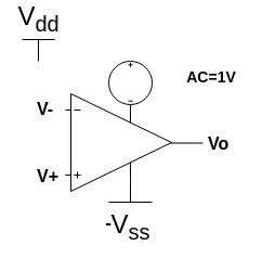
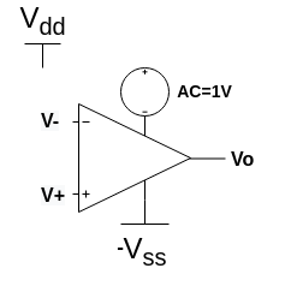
- <mxCell id="6" value="&lt;b style=&quot;font-size: 14px&quot;&gt;&lt;br&gt;AC=&lt;/b&gt;&lt;b style=&quot;font-size: 14px&quot;&gt;1V&lt;/b&gt;" style="text;html=1;strokeColor=none;fillColor=none;align=center;verticalAlign=middle;whiteSpace=wrap;rounded=0;" vertex="1" parent="1"><mxGeometry x="175" y="40" width="40" height="12" as="geometry" /></mxCell>
+ <mxCell id="6" value="&lt;b style=&quot;font-size: 14px&quot;&gt;&lt;br&gt;AC=&lt;/b&gt;&lt;b style=&quot;font-size: 14px&quot;&gt;1V&lt;/b&gt;" style="text;html=1;strokeColor=none;fillColor=none;align=center;verticalAlign=middle;whiteSpace=wrap;rounded=0;" vertex="1" parent="1"><mxGeometry x="150" y="45" width="40" height="12" as="geometry" /></mxCell>
